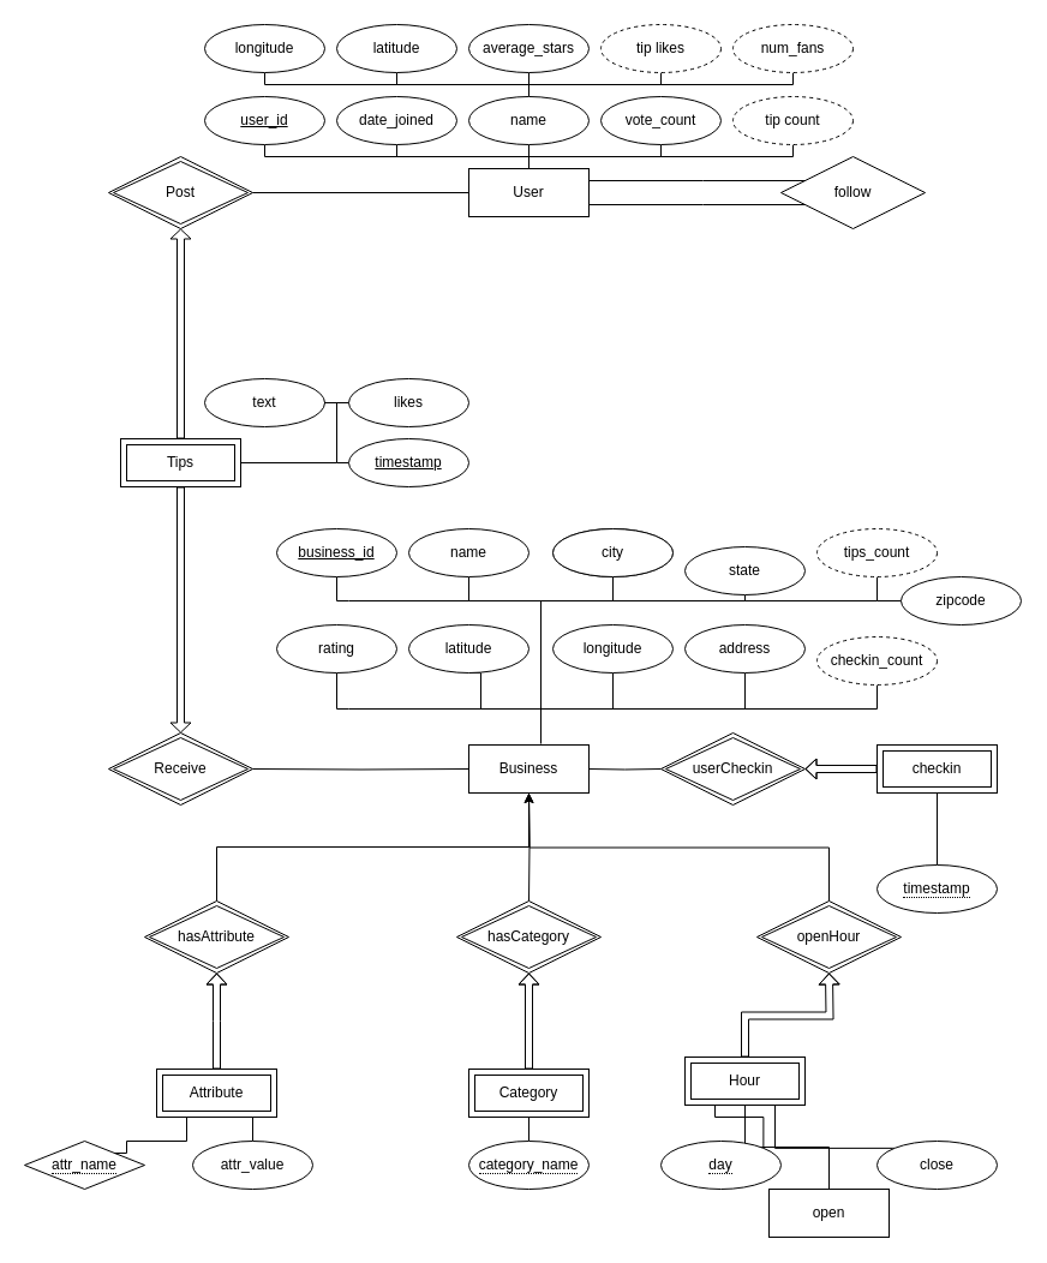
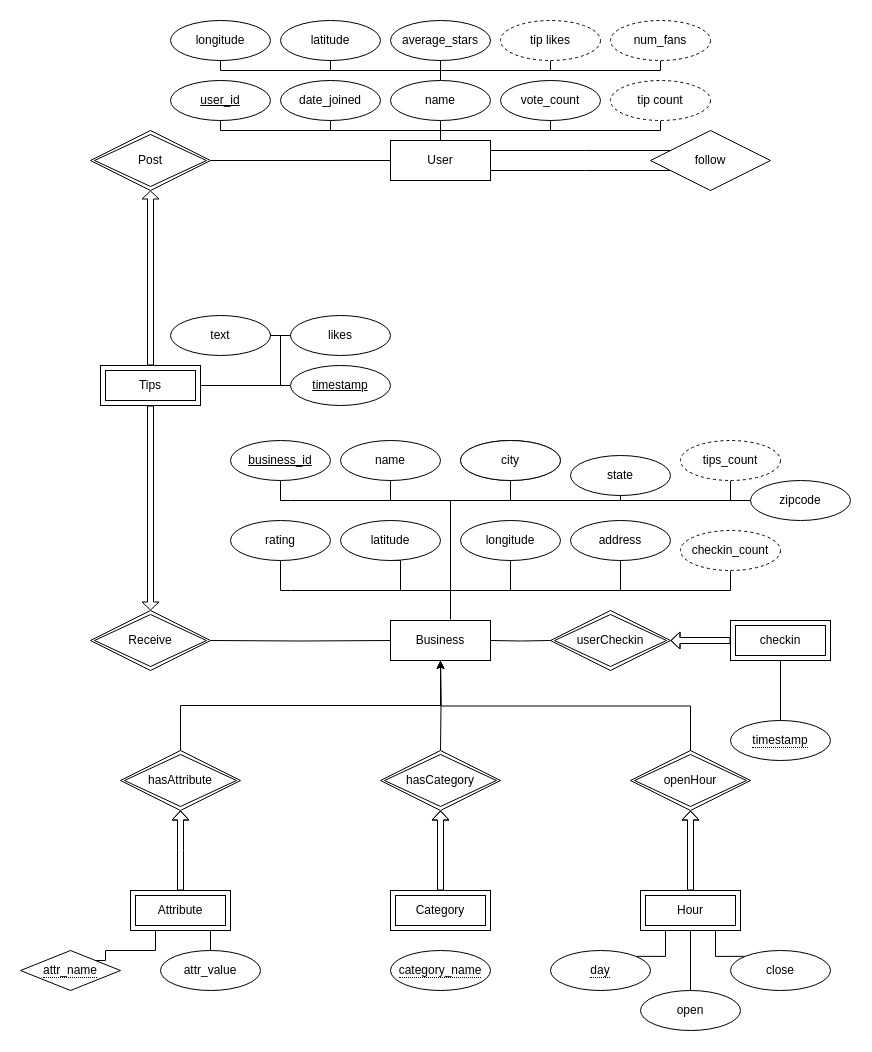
- <mxCell id="63" value="Hour" style="shape=ext;margin=3;double=1;whiteSpace=wrap;html=1;align=center;" parent="1" vertex="1"><mxGeometry x="570" y="880" width="100" height="40" as="geometry" /></mxCell>
+ <mxCell id="63" value="Hour" style="shape=ext;margin=3;double=1;whiteSpace=wrap;html=1;align=center;" parent="1" vertex="1"><mxGeometry x="640" y="890" width="100" height="40" as="geometry" /></mxCell>
- <mxCell id="57" style="edgeStyle=orthogonalEdgeStyle;rounded=0;orthogonalLoop=1;jettySize=auto;html=1;exitX=0.5;exitY=1;exitDx=0;exitDy=0;entryX=0.5;entryY=0;entryDx=0;entryDy=0;endArrow=none;endFill=0;" parent="1" source="58" target="60" edge="1"><mxGeometry relative="1" as="geometry" /></mxCell>
- <mxCell id="67" value="open" style="whiteSpace=wrap;html=1;align=center;rounded=0;" parent="1" vertex="1"><mxGeometry x="640" y="990" width="100" height="40" as="geometry" /></mxCell>
+ <mxCell id="67" value="open" style="ellipse;whiteSpace=wrap;html=1;align=center;" parent="1" vertex="1"><mxGeometry x="640" y="990" width="100" height="40" as="geometry" /></mxCell>
